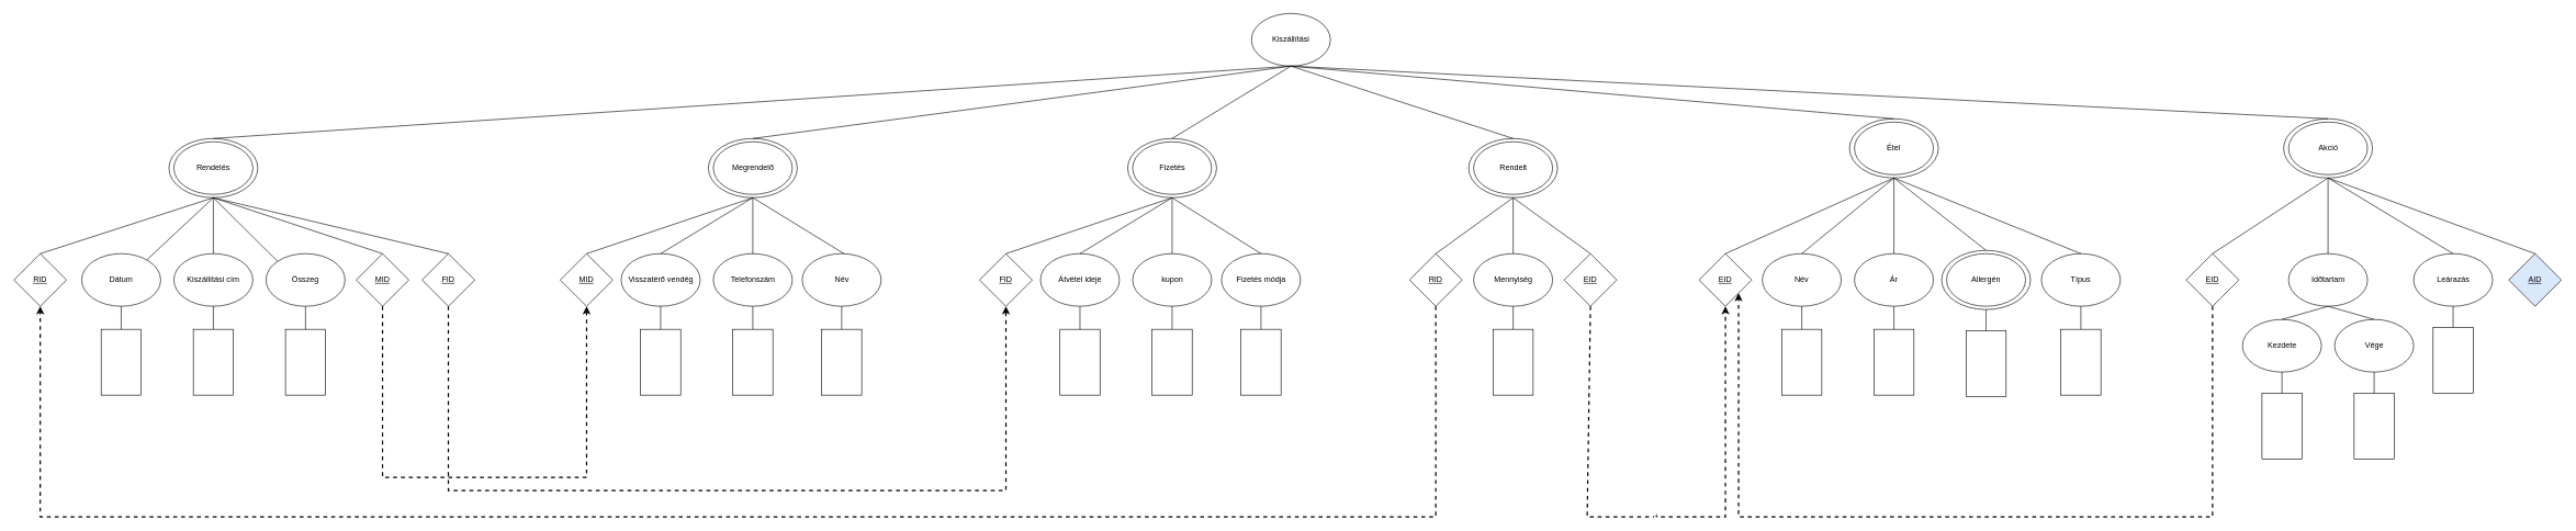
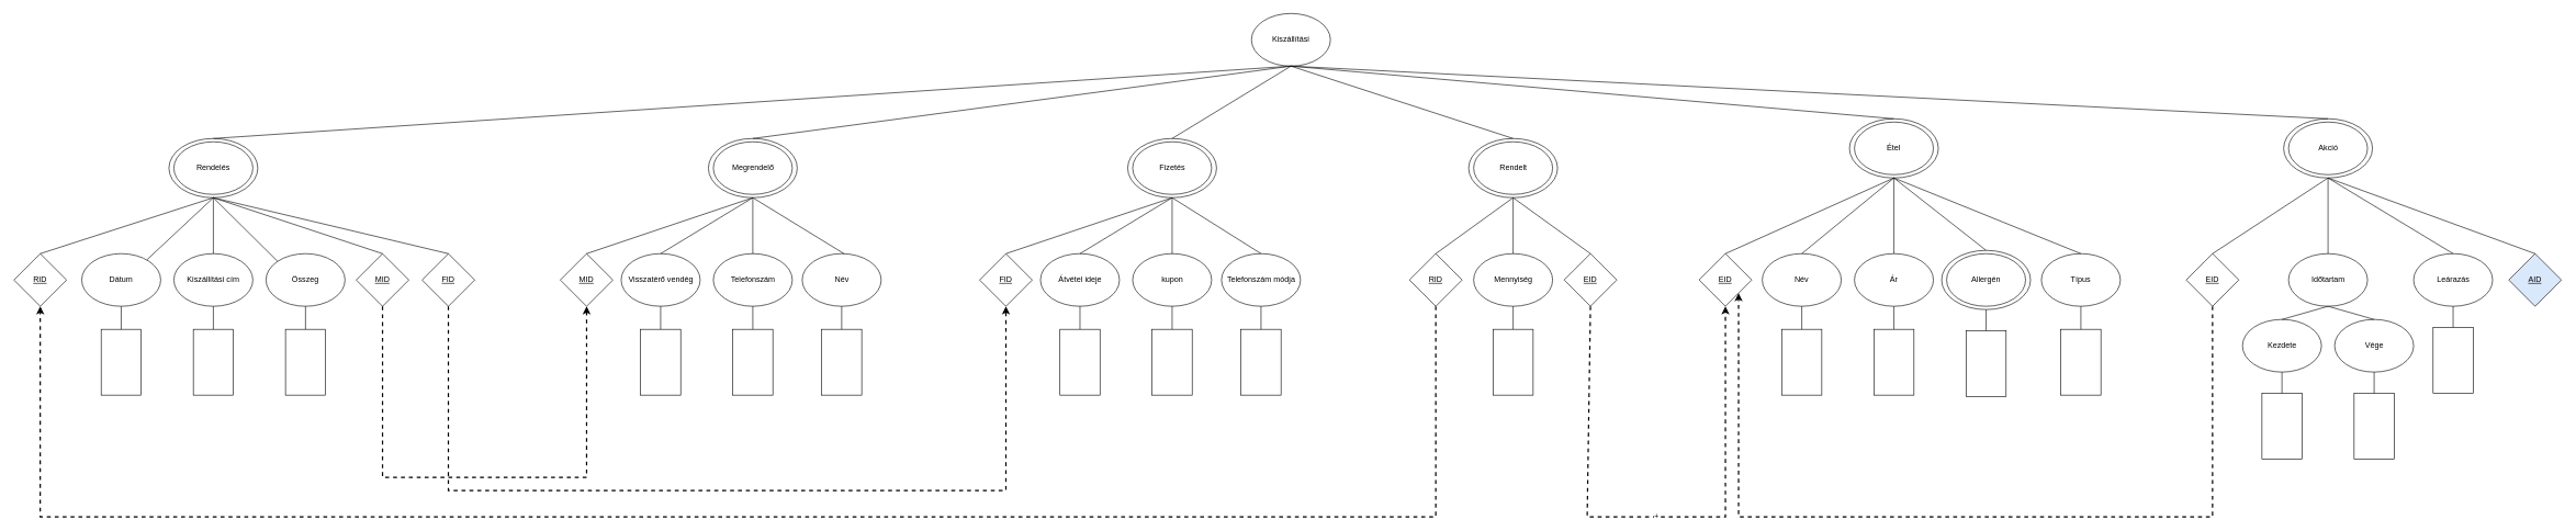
- <mxCell id="44" value="Fizetés módja" style="ellipse;whiteSpace=wrap;html=1;" parent="1" vertex="1"><mxGeometry x="1854.5" y="385" width="120" height="80" as="geometry" /></mxCell>
+ <mxCell id="44" value="Telefonszám módja" style="ellipse;whiteSpace=wrap;html=1;" parent="1" vertex="1"><mxGeometry x="1854.5" y="385" width="120" height="80" as="geometry" /></mxCell>
